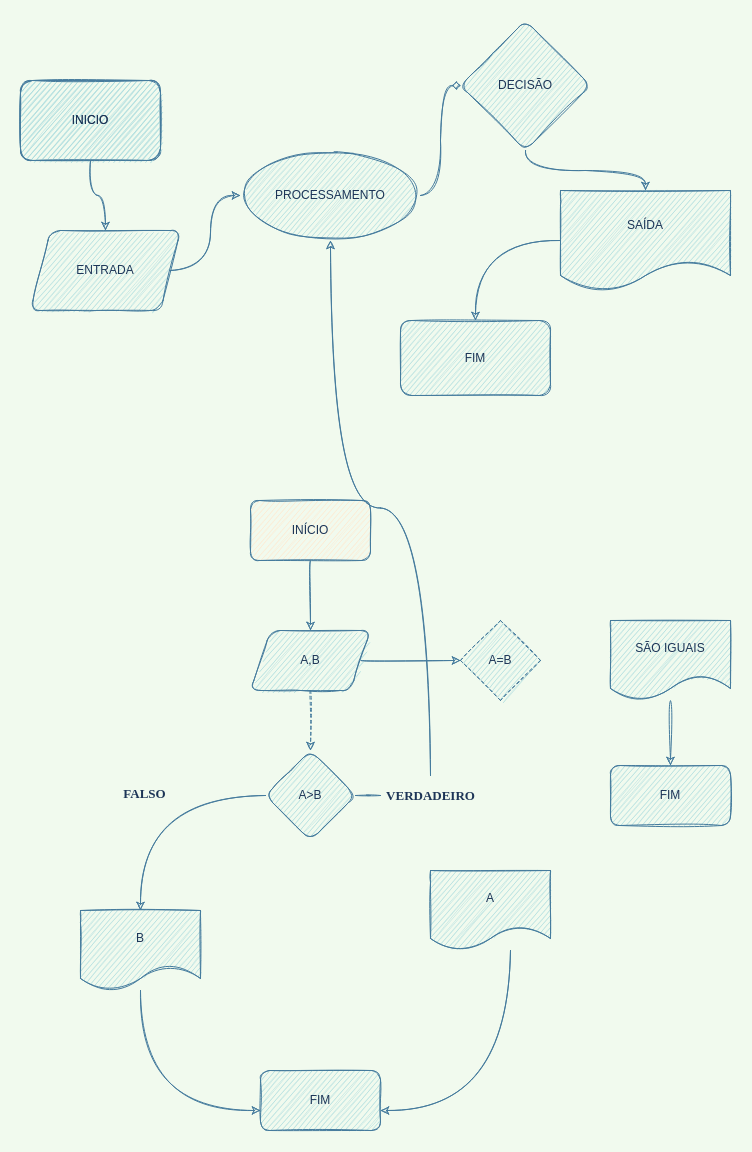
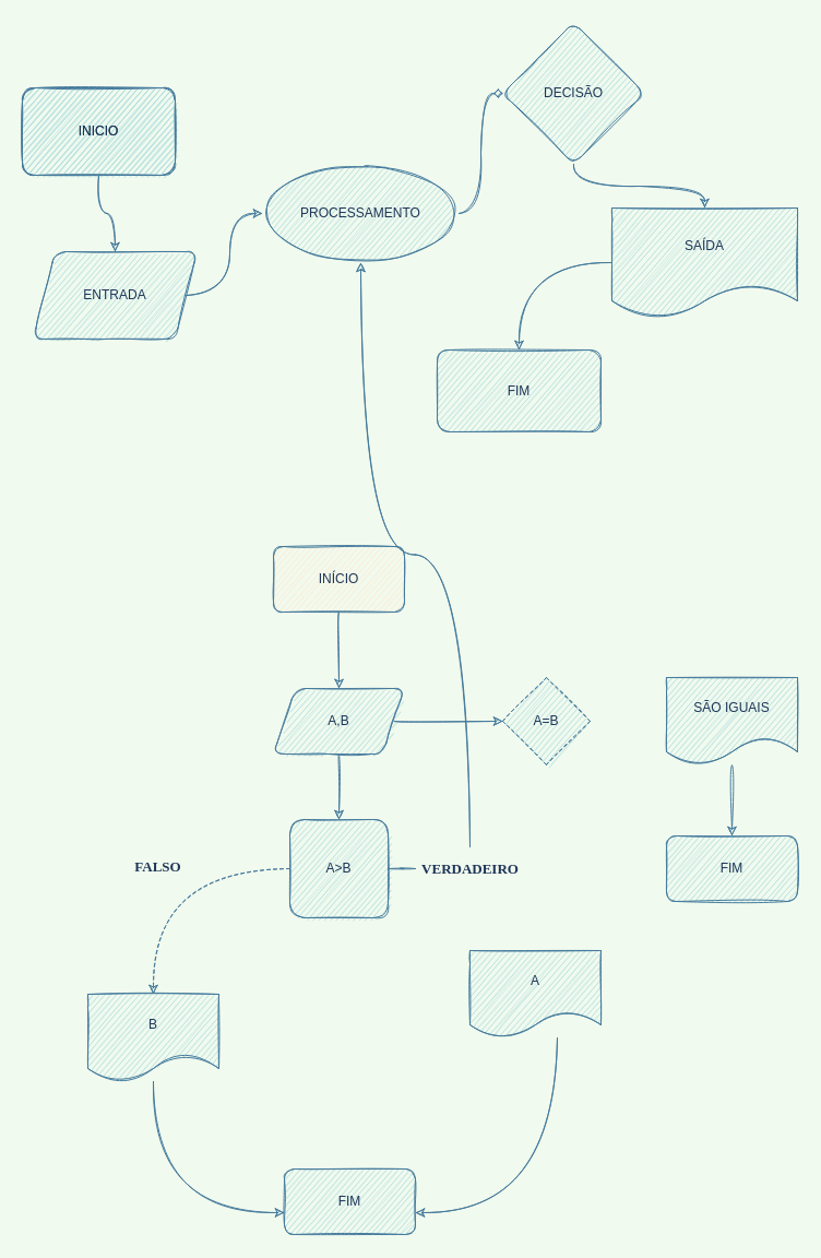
- <mxCell id="16" value="" style="edgeStyle=orthogonalEdgeStyle;rounded=1;orthogonalLoop=1;jettySize=auto;html=1;labelBackgroundColor=#F1FAEE;strokeColor=#457B9D;fontColor=#1D3557;sketch=1;curved=1;dashed=1;" edge="1" parent="1" source="18" target="21"><mxGeometry relative="1" as="geometry" /></mxCell>
+ <mxCell id="16" value="" style="edgeStyle=orthogonalEdgeStyle;rounded=1;orthogonalLoop=1;jettySize=auto;html=1;labelBackgroundColor=#F1FAEE;strokeColor=#457B9D;fontColor=#1D3557;sketch=1;curved=1;" edge="1" parent="1" source="18" target="21"><mxGeometry relative="1" as="geometry" /></mxCell>
- <mxCell id="21" value="A&amp;gt;B" style="rhombus;whiteSpace=wrap;html=1;strokeWidth=1;fillColor=#A8DADC;strokeColor=#457B9D;rounded=1;fontColor=#1D3557;sketch=1;" vertex="1" parent="1"><mxGeometry x="265" y="750" width="90" height="90" as="geometry" /></mxCell>
+ <mxCell id="21" value="A&amp;gt;B" style="whiteSpace=wrap;html=1;strokeWidth=1;fillColor=#A8DADC;strokeColor=#457B9D;fontColor=#1D3557;sketch=1;rounded=1;" vertex="1" parent="1"><mxGeometry x="265" y="750" width="90" height="90" as="geometry" /></mxCell>
- <mxCell id="19" value="" style="edgeStyle=orthogonalEdgeStyle;rounded=1;orthogonalLoop=1;jettySize=auto;html=1;labelBackgroundColor=#F1FAEE;strokeColor=#457B9D;fontColor=#1D3557;sketch=1;curved=1;" edge="1" parent="1" source="21" target="23"><mxGeometry relative="1" as="geometry" /></mxCell>
+ <mxCell id="19" value="" style="edgeStyle=orthogonalEdgeStyle;rounded=1;orthogonalLoop=1;jettySize=auto;html=1;labelBackgroundColor=#F1FAEE;strokeColor=#457B9D;fontColor=#1D3557;sketch=1;curved=1;dashed=1;" edge="1" parent="1" source="21" target="23"><mxGeometry relative="1" as="geometry" /></mxCell>
